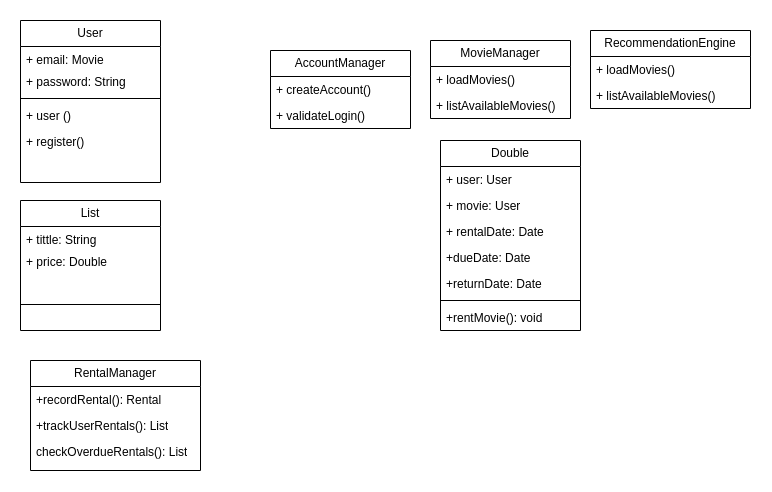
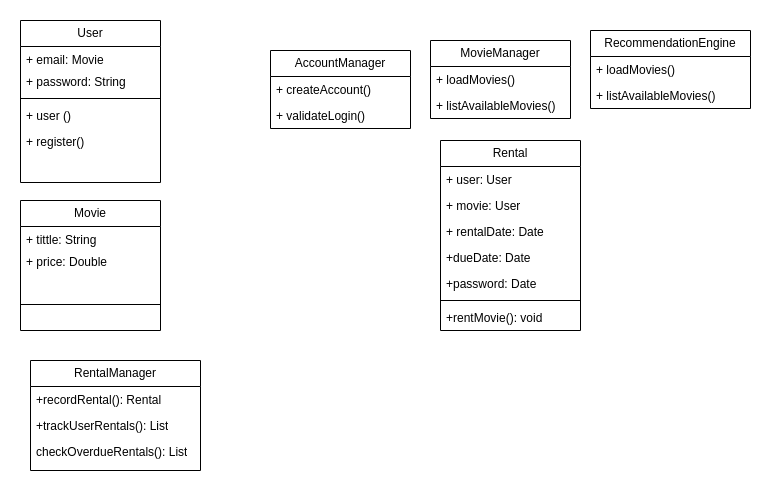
- <mxCell id="18" value="Double" style="swimlane;fontStyle=0;childLayout=stackLayout;horizontal=1;startSize=26;fillColor=none;horizontalStack=0;resizeParent=1;resizeParentMax=0;resizeLast=0;collapsible=1;marginBottom=0;whiteSpace=wrap;html=1;" vertex="1" parent="1"><mxGeometry x="440" y="140" width="140" height="190" as="geometry" /></mxCell>
+ <mxCell id="18" value="Rental" style="swimlane;fontStyle=0;childLayout=stackLayout;horizontal=1;startSize=26;fillColor=none;horizontalStack=0;resizeParent=1;resizeParentMax=0;resizeLast=0;collapsible=1;marginBottom=0;whiteSpace=wrap;html=1;" vertex="1" parent="1"><mxGeometry x="440" y="140" width="140" height="190" as="geometry" /></mxCell>
- <mxCell id="11" value="List" style="swimlane;fontStyle=0;childLayout=stackLayout;horizontal=1;startSize=26;fillColor=none;horizontalStack=0;resizeParent=1;resizeParentMax=0;resizeLast=0;collapsible=1;marginBottom=0;whiteSpace=wrap;html=1;" vertex="1" parent="1"><mxGeometry x="20" y="200" width="140" height="130" as="geometry" /></mxCell>
+ <mxCell id="11" value="Movie" style="swimlane;fontStyle=0;childLayout=stackLayout;horizontal=1;startSize=26;fillColor=none;horizontalStack=0;resizeParent=1;resizeParentMax=0;resizeLast=0;collapsible=1;marginBottom=0;whiteSpace=wrap;html=1;" vertex="1" parent="1"><mxGeometry x="20" y="200" width="140" height="130" as="geometry" /></mxCell>
- <mxCell id="23" value="+returnDate: Date&lt;br/&gt;&lt;span style=&quot;color: rgb(255, 255, 255); font-family: &amp;quot;Söhne Mono&amp;quot;, Monaco, &amp;quot;Andale Mono&amp;quot;, &amp;quot;Ubuntu Mono&amp;quot;, monospace; font-size: 14px; background-color: rgb(0, 0, 0);&quot;&gt;&lt;br/&gt;&lt;/span&gt;" style="text;strokeColor=none;fillColor=none;align=left;verticalAlign=top;spacingLeft=4;spacingRight=4;overflow=hidden;rotatable=0;points=[[0,0.5],[1,0.5]];portConstraint=eastwest;whiteSpace=wrap;html=1;" vertex="1" parent="18"><mxGeometry y="130" width="140" height="26" as="geometry" /></mxCell>
+ <mxCell id="23" value="+password: Date&lt;br/&gt;&lt;span style=&quot;color: rgb(255, 255, 255); font-family: &amp;quot;Söhne Mono&amp;quot;, Monaco, &amp;quot;Andale Mono&amp;quot;, &amp;quot;Ubuntu Mono&amp;quot;, monospace; font-size: 14px; background-color: rgb(0, 0, 0);&quot;&gt;&lt;br/&gt;&lt;/span&gt;" style="text;strokeColor=none;fillColor=none;align=left;verticalAlign=top;spacingLeft=4;spacingRight=4;overflow=hidden;rotatable=0;points=[[0,0.5],[1,0.5]];portConstraint=eastwest;whiteSpace=wrap;html=1;" vertex="1" parent="18"><mxGeometry y="130" width="140" height="26" as="geometry" /></mxCell>
